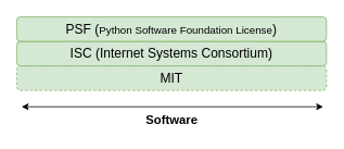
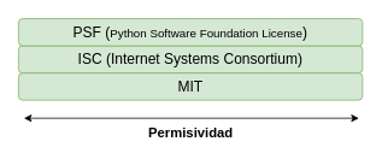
- <mxCell id="2" value="MIT" style="rounded=1;whiteSpace=wrap;html=1;fontSize=16;fillColor=#d5e8d4;strokeColor=#82b366;dashed=1;" parent="1" vertex="1"><mxGeometry x="20" y="80" width="380" height="30" as="geometry" /></mxCell>
+ <mxCell id="2" value="MIT" style="rounded=1;whiteSpace=wrap;html=1;fontSize=16;fillColor=#d5e8d4;strokeColor=#82b366;" parent="1" vertex="1"><mxGeometry x="20" y="80" width="380" height="30" as="geometry" /></mxCell>
- <mxCell id="6" value="Software" style="text;html=1;align=center;verticalAlign=middle;resizable=0;points=[];autosize=1;strokeColor=none;fillColor=none;fontStyle=1;fontSize=15;" parent="1" vertex="1"><mxGeometry x="150" y="130" width="120" height="30" as="geometry" /></mxCell>
+ <mxCell id="6" value="Permisividad" style="text;html=1;align=center;verticalAlign=middle;resizable=0;points=[];autosize=1;strokeColor=none;fillColor=none;fontStyle=1;fontSize=15;" parent="1" vertex="1"><mxGeometry x="150" y="130" width="120" height="30" as="geometry" /></mxCell>
